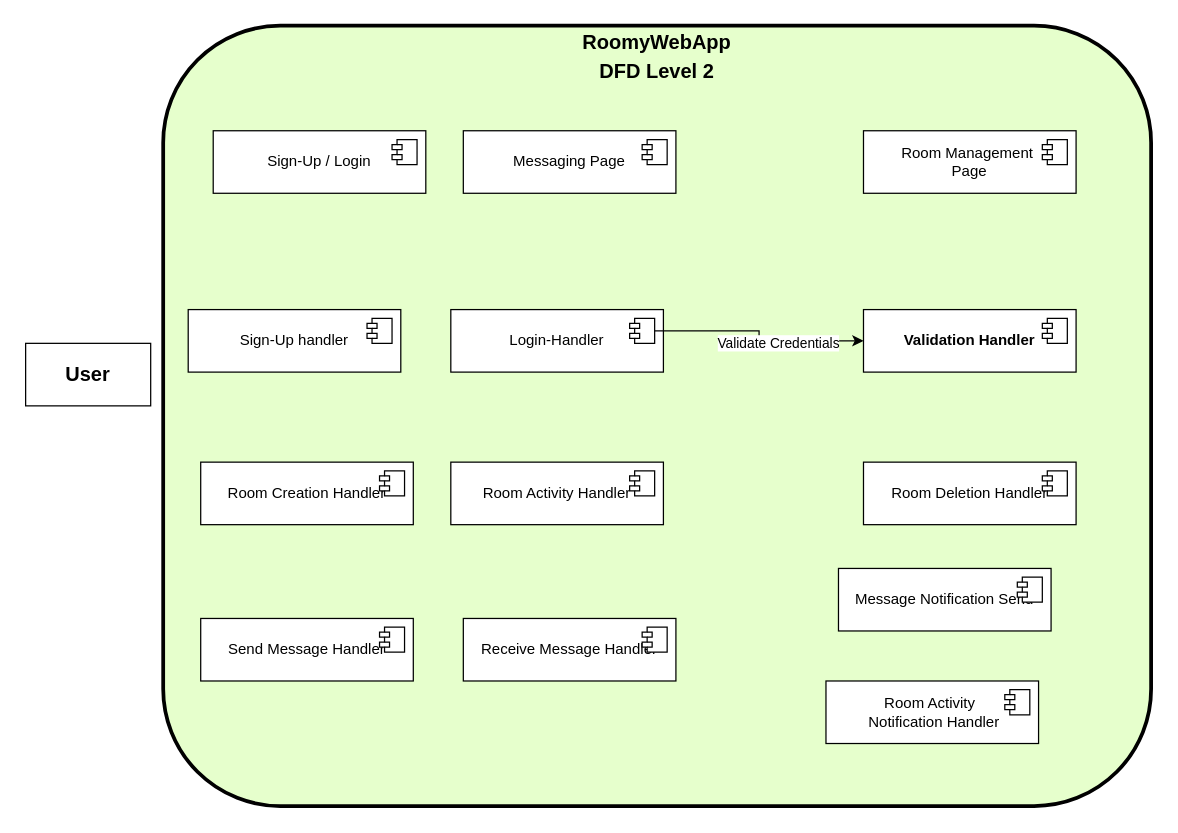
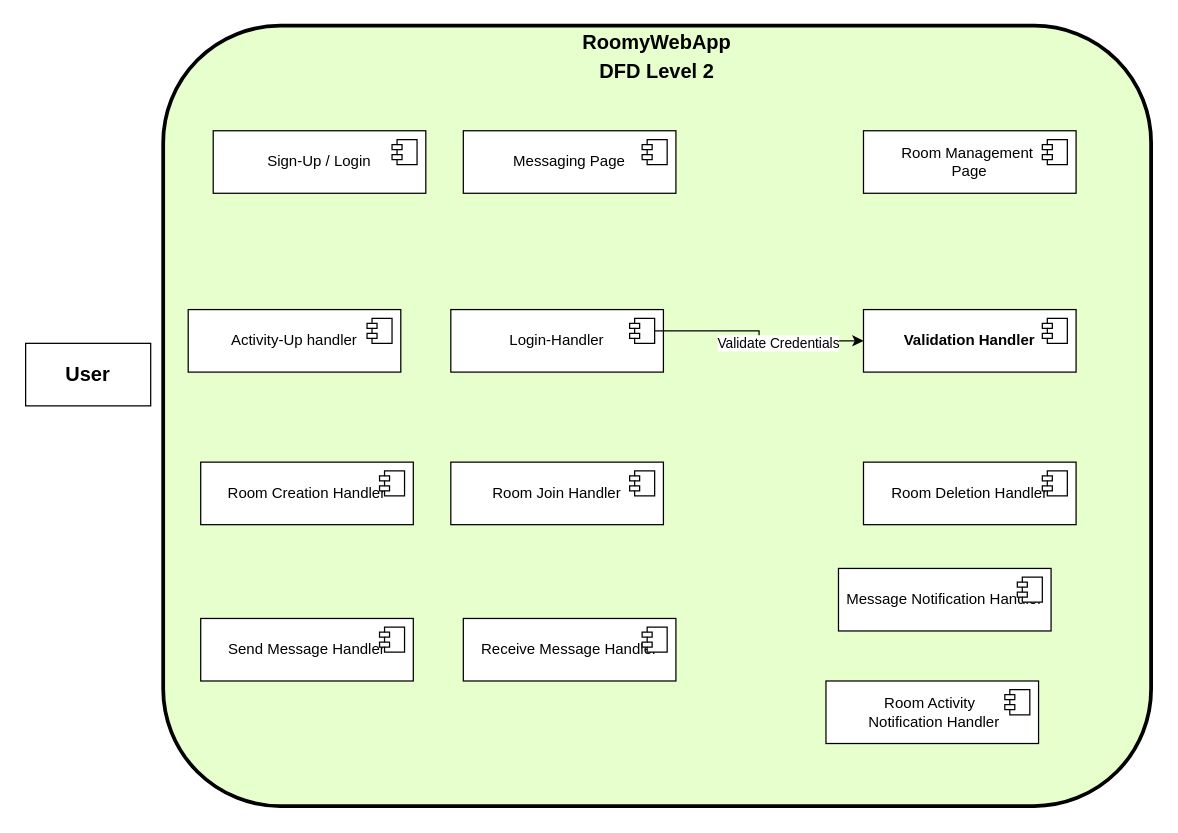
- <mxCell id="14" value="Sign-Up handler" style="html=1;dropTarget=0;whiteSpace=wrap;" parent="1" vertex="1"><mxGeometry x="150" y="247" width="170" height="50" as="geometry" /></mxCell>
+ <mxCell id="14" value="Activity-Up handler" style="html=1;dropTarget=0;whiteSpace=wrap;" parent="1" vertex="1"><mxGeometry x="150" y="247" width="170" height="50" as="geometry" /></mxCell>
- <mxCell id="4" value="Room Activity Handler" style="html=1;dropTarget=0;whiteSpace=wrap;" parent="1" vertex="1"><mxGeometry x="360" y="369" width="170" height="50" as="geometry" /></mxCell>
+ <mxCell id="4" value="Room Join Handler" style="html=1;dropTarget=0;whiteSpace=wrap;" parent="1" vertex="1"><mxGeometry x="360" y="369" width="170" height="50" as="geometry" /></mxCell>
- <mxCell id="26" value="Message Notification Send" style="html=1;dropTarget=0;whiteSpace=wrap;" vertex="1" parent="1"><mxGeometry x="670" y="454" width="170" height="50" as="geometry" /></mxCell>
+ <mxCell id="26" value="Message Notification Handler" style="html=1;dropTarget=0;whiteSpace=wrap;" vertex="1" parent="1"><mxGeometry x="670" y="454" width="170" height="50" as="geometry" /></mxCell>
